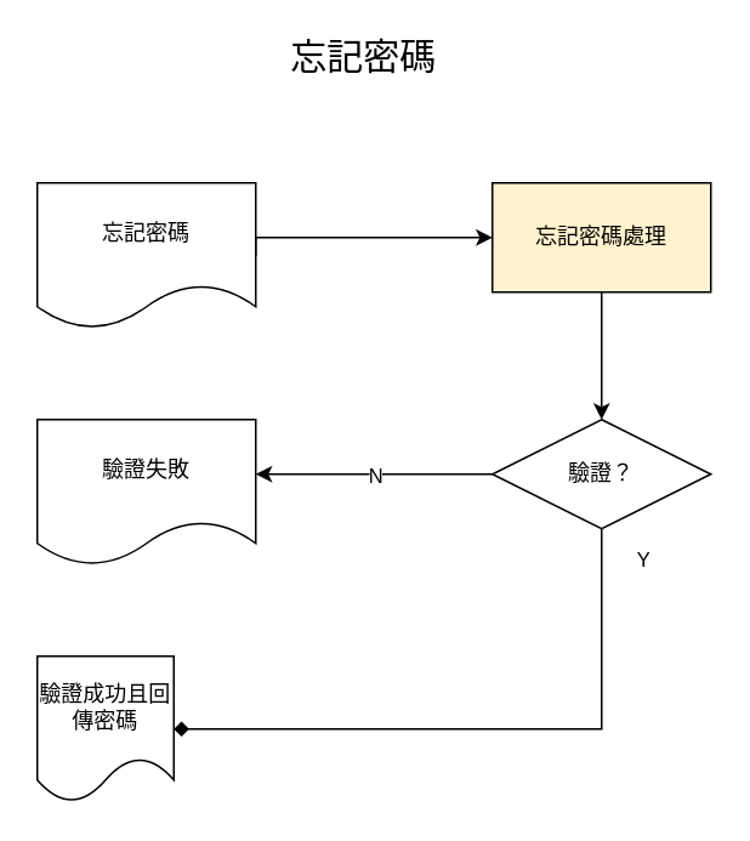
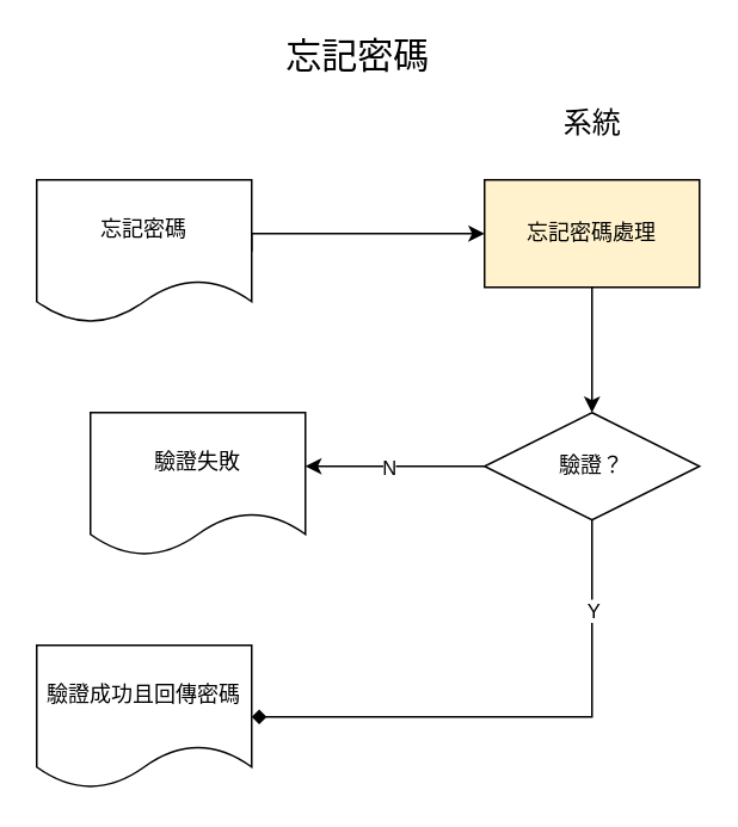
+ <mxCell id="7" value="&lt;span style=&quot;font-size: 16px&quot;&gt;系統&lt;/span&gt;" style="text;html=1;align=center;verticalAlign=middle;resizable=0;points=[];autosize=1;" parent="1" vertex="1"><mxGeometry x="305" y="58" width="50" height="20" as="geometry" /></mxCell>
- <mxCell id="10" value="驗證失敗" style="shape=document;whiteSpace=wrap;html=1;boundedLbl=1;" vertex="1" parent="1"><mxGeometry x="20" y="230" width="120" height="80" as="geometry" /></mxCell>
+ <mxCell id="10" value="驗證失敗" style="shape=document;whiteSpace=wrap;html=1;boundedLbl=1;" vertex="1" parent="1"><mxGeometry x="50" y="230" width="120" height="80" as="geometry" /></mxCell>
- <mxCell id="11" value="驗證成功且回傳密碼" style="shape=document;whiteSpace=wrap;html=1;boundedLbl=1;" vertex="1" parent="1"><mxGeometry x="20" y="360" width="75" height="80" as="geometry" /></mxCell>
+ <mxCell id="11" value="驗證成功且回傳密碼" style="shape=document;whiteSpace=wrap;html=1;boundedLbl=1;" vertex="1" parent="1"><mxGeometry x="20" y="360" width="120" height="80" as="geometry" /></mxCell>
